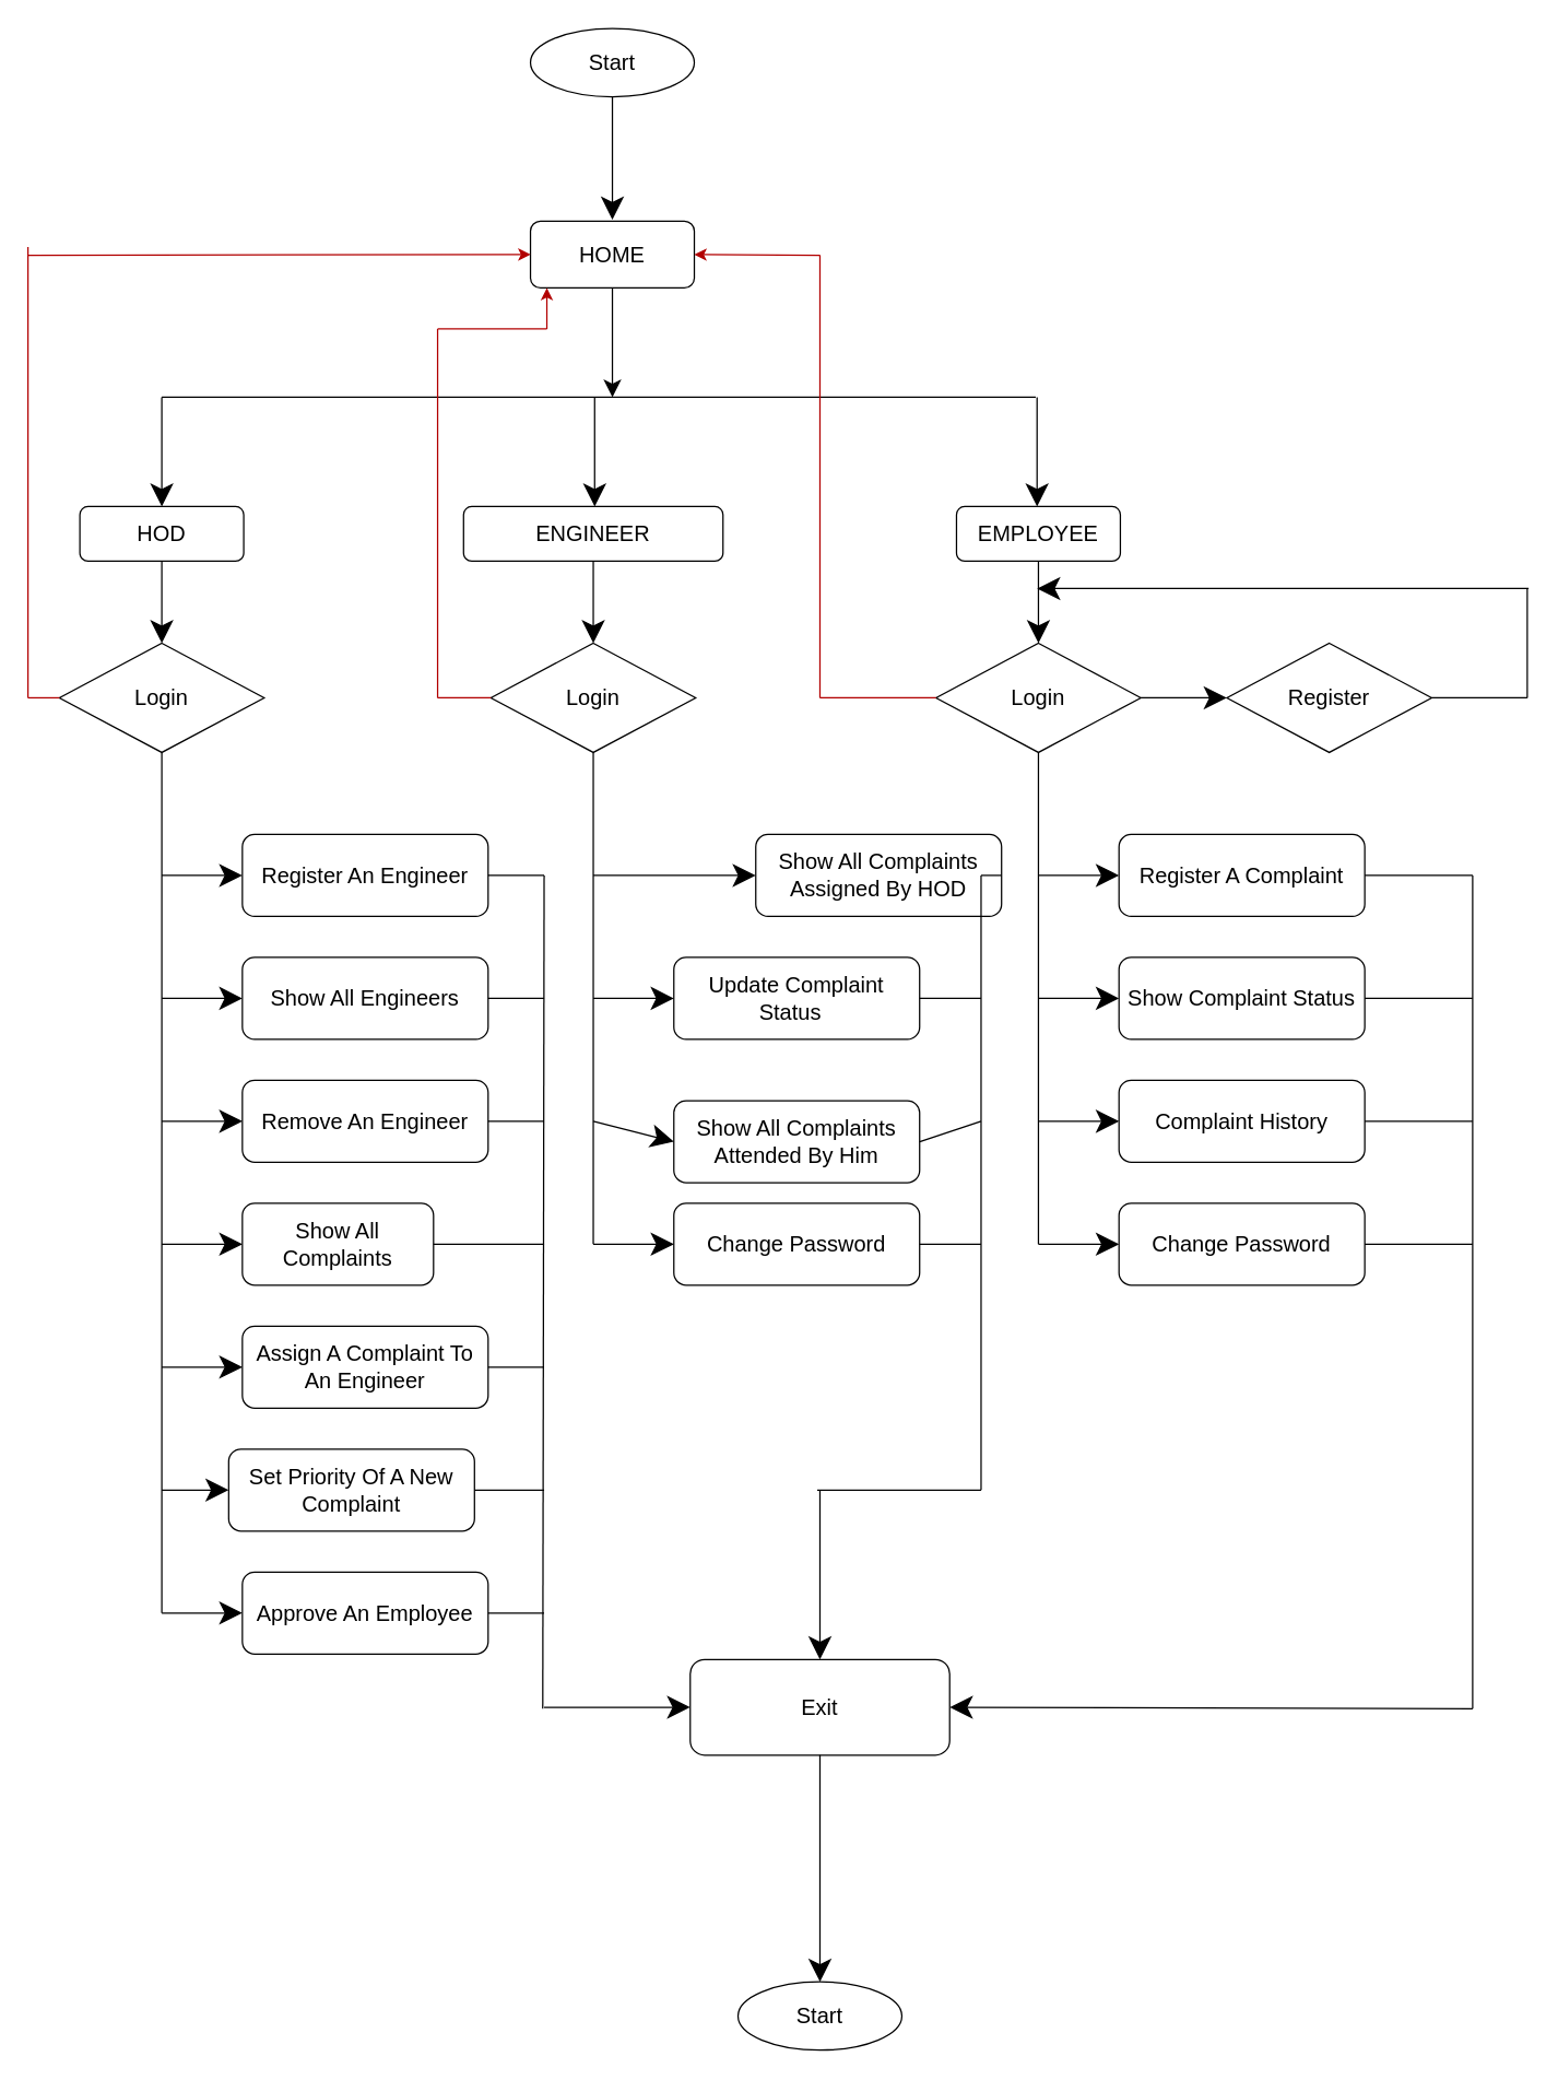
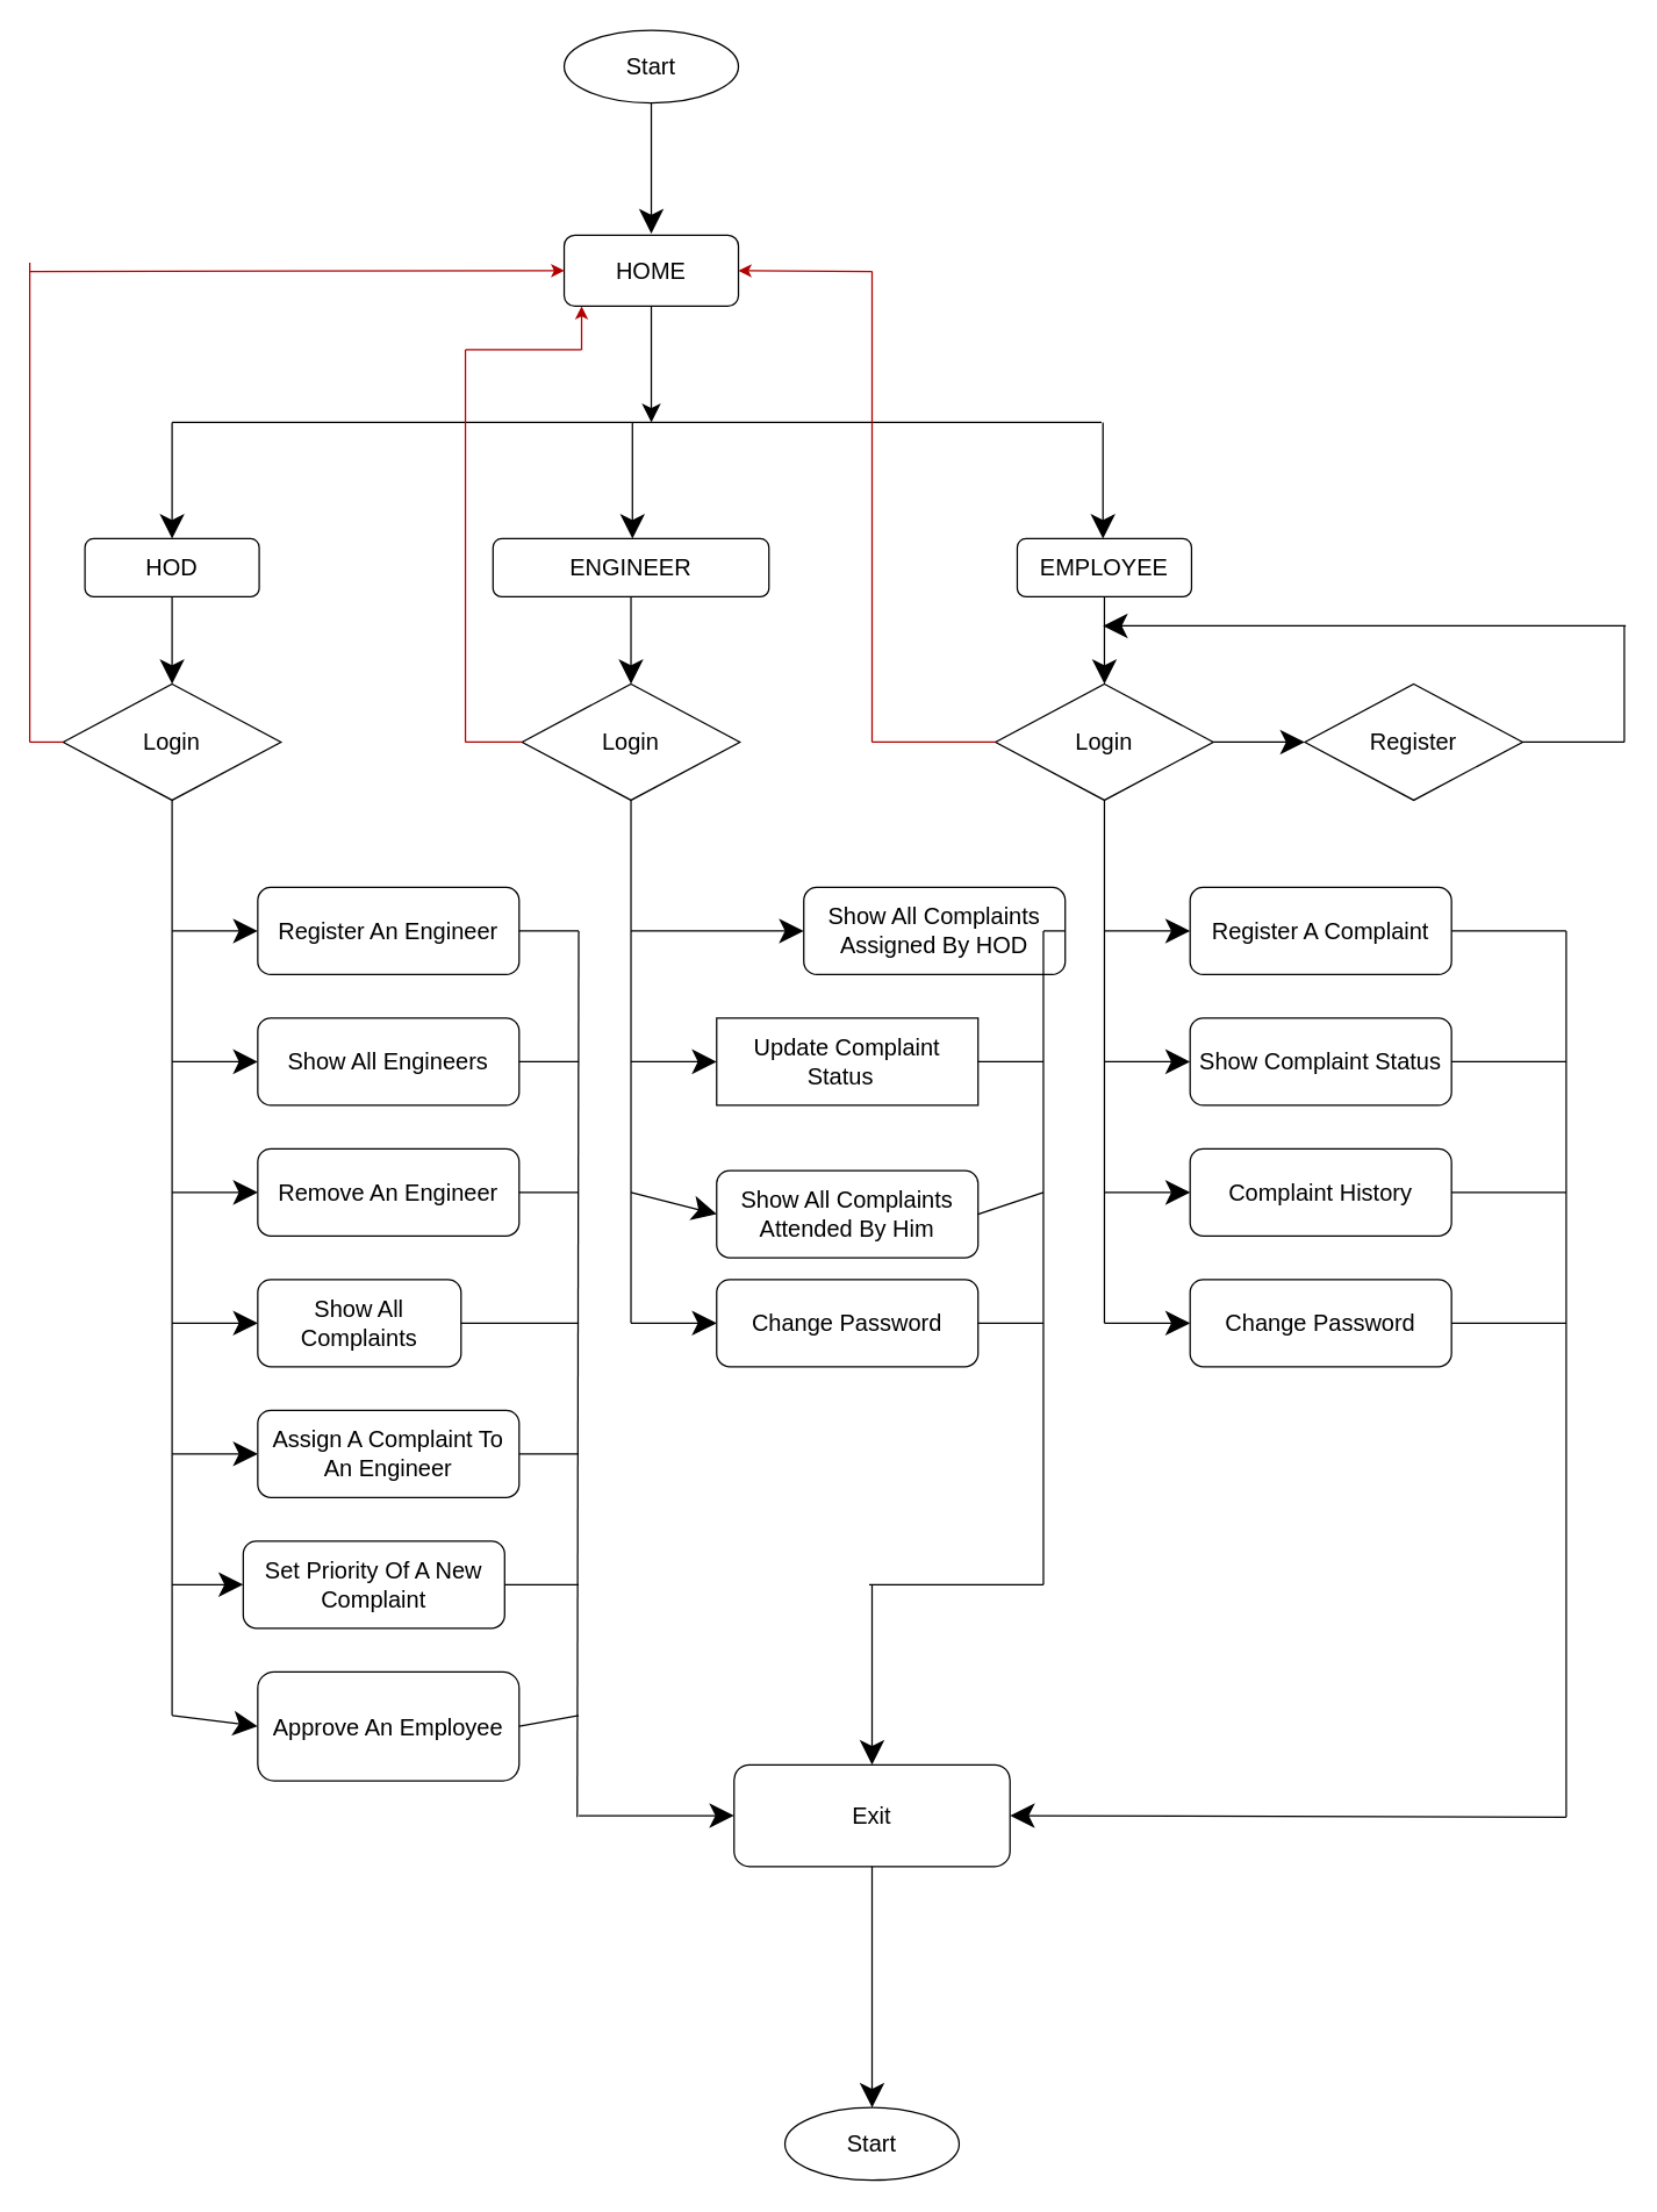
- <mxCell id="33" value="Update Complaint Status&amp;nbsp;&amp;nbsp;" style="rounded=1;whiteSpace=wrap;html=1;fontSize=16;" vertex="1" parent="1"><mxGeometry x="493" y="700" width="180" height="60" as="geometry" /></mxCell>
+ <mxCell id="33" value="Update Complaint Status&amp;nbsp;&amp;nbsp;" style="whiteSpace=wrap;html=1;fontSize=16;rounded=0;" vertex="1" parent="1"><mxGeometry x="493" y="700" width="180" height="60" as="geometry" /></mxCell>
- <mxCell id="19" value="Approve An Employee" style="rounded=1;whiteSpace=wrap;html=1;fontSize=16;" vertex="1" parent="1"><mxGeometry x="177" y="1150" width="180" height="60" as="geometry" /></mxCell>
+ <mxCell id="19" value="Approve An Employee" style="rounded=1;whiteSpace=wrap;html=1;fontSize=16;" vertex="1" parent="1"><mxGeometry x="177" y="1150" width="180" height="75" as="geometry" /></mxCell>
